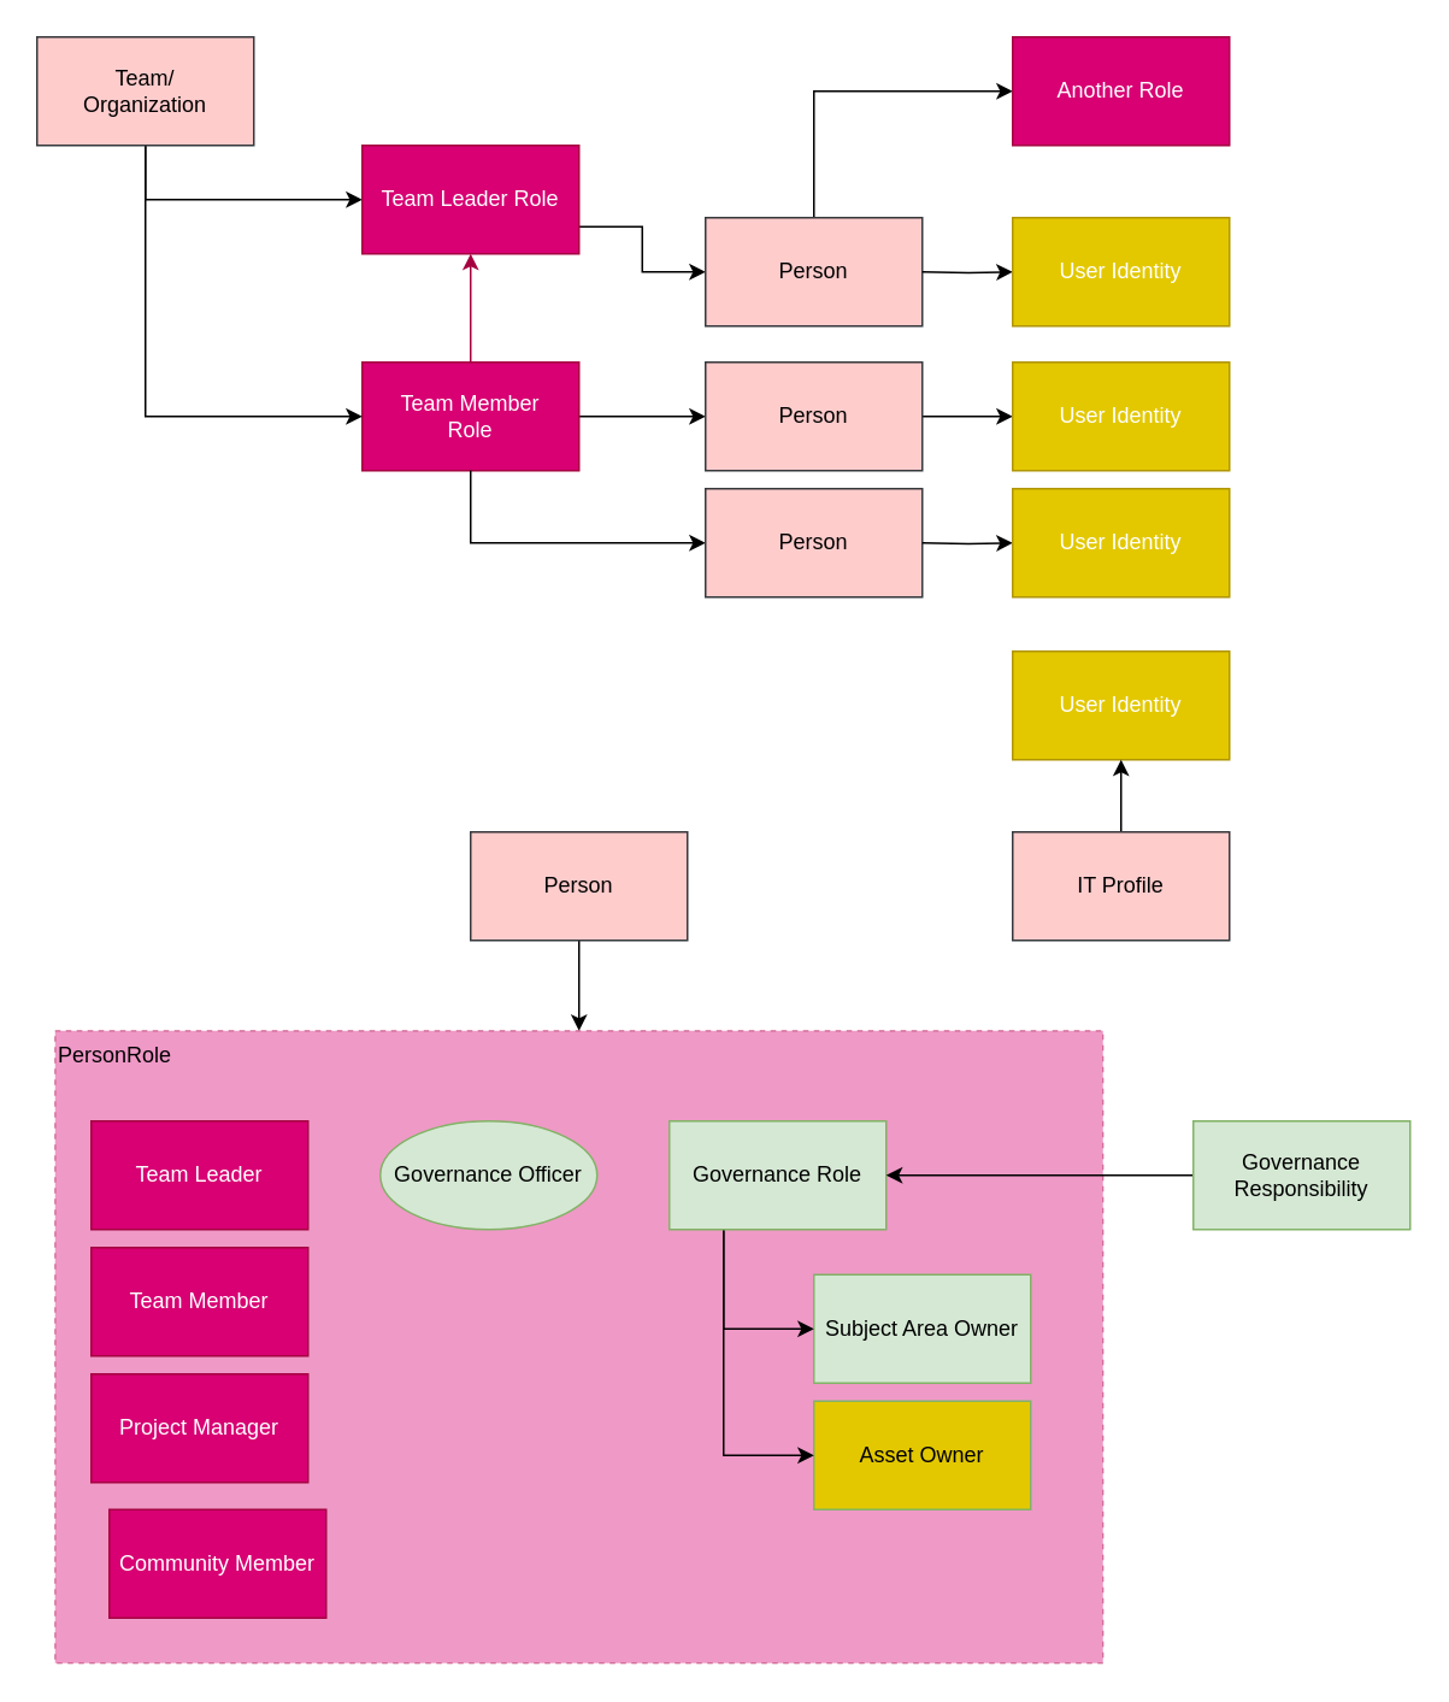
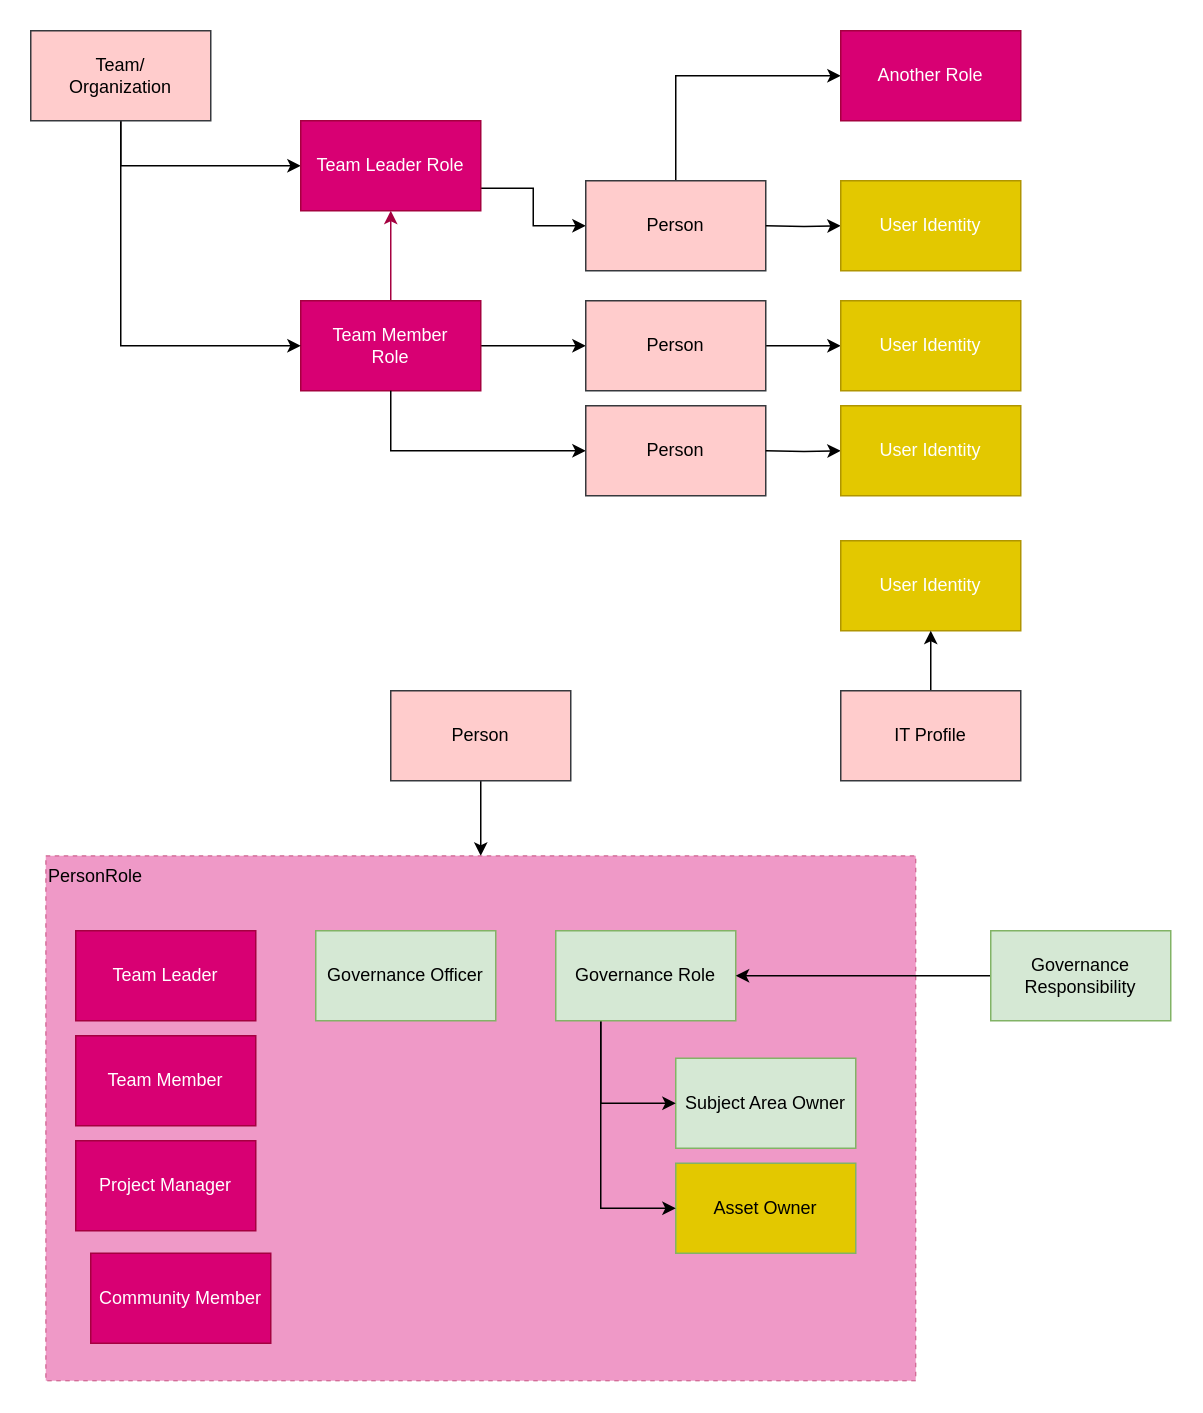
- <mxCell id="34" value="Governance Officer" style="ellipse;whiteSpace=wrap;html=1;fillColor=#d5e8d4;strokeColor=#82b366;" parent="1" vertex="1"><mxGeometry x="210" y="620" width="120" height="60" as="geometry" /></mxCell>
+ <mxCell id="34" value="Governance Officer" style="rounded=0;whiteSpace=wrap;html=1;fillColor=#d5e8d4;strokeColor=#82b366;" parent="1" vertex="1"><mxGeometry x="210" y="620" width="120" height="60" as="geometry" /></mxCell>
